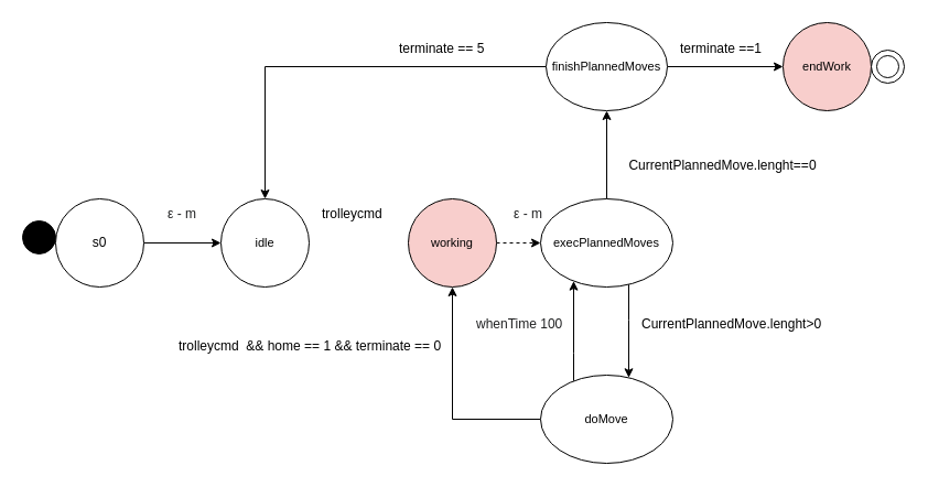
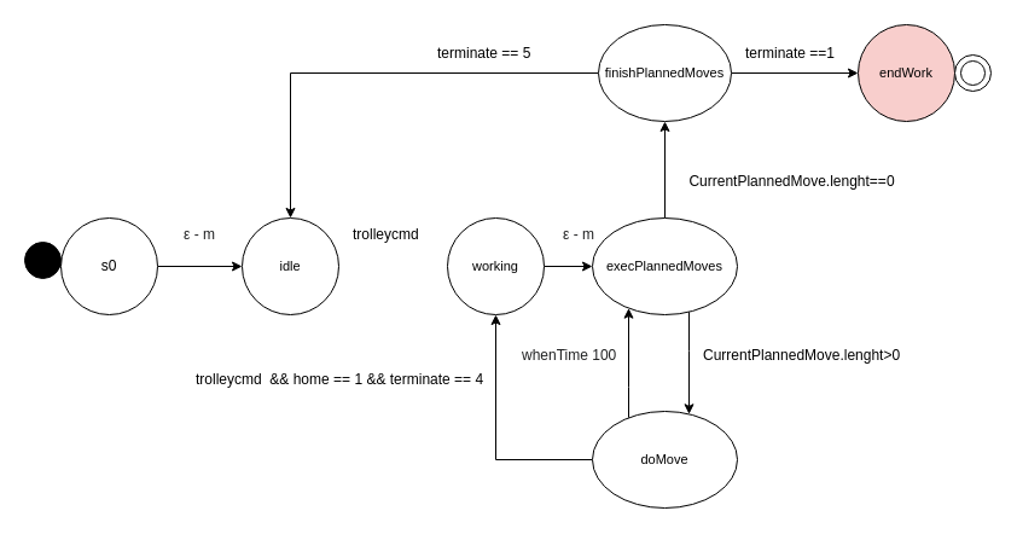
- <mxCell id="7" value="&lt;font style=&quot;font-size: 11px&quot;&gt;working&lt;/font&gt;" style="ellipse;whiteSpace=wrap;html=1;fillColor=#f8cecc;" vertex="1" parent="1"><mxGeometry x="370" y="180" width="80" height="80" as="geometry" /></mxCell>
+ <mxCell id="7" value="&lt;font style=&quot;font-size: 11px&quot;&gt;working&lt;/font&gt;" style="ellipse;whiteSpace=wrap;html=1;" vertex="1" parent="1"><mxGeometry x="370" y="180" width="80" height="80" as="geometry" /></mxCell>
- <mxCell id="6" value="" style="edgeStyle=orthogonalEdgeStyle;rounded=0;orthogonalLoop=1;jettySize=auto;html=1;dashed=1;" edge="1" parent="1" source="7" target="10"><mxGeometry relative="1" as="geometry" /></mxCell>
+ <mxCell id="6" value="" style="edgeStyle=orthogonalEdgeStyle;rounded=0;orthogonalLoop=1;jettySize=auto;html=1;" edge="1" parent="1" source="7" target="10"><mxGeometry relative="1" as="geometry" /></mxCell>
- <mxCell id="25" value="trolleycmd&amp;nbsp; &amp;amp;&amp;amp; home == 1 &amp;amp;&amp;amp; terminate == 0" style="text;whiteSpace=wrap;html=1;" vertex="1" parent="1"><mxGeometry x="160" y="300" width="290" height="30" as="geometry" /></mxCell>
+ <mxCell id="25" value="trolleycmd&amp;nbsp; &amp;amp;&amp;amp; home == 1 &amp;amp;&amp;amp; terminate == 4" style="text;whiteSpace=wrap;html=1;" vertex="1" parent="1"><mxGeometry x="160" y="300" width="290" height="30" as="geometry" /></mxCell>
